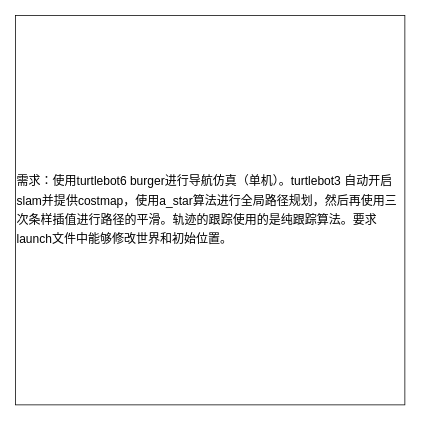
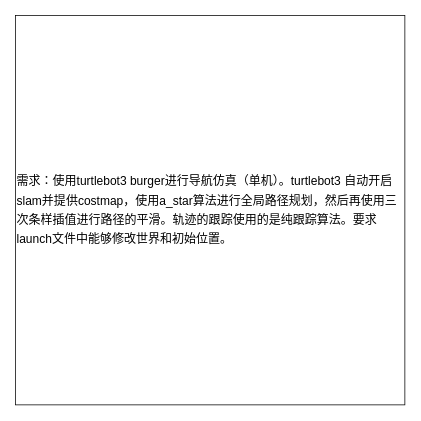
- <mxCell id="2" value="&lt;span style=&quot;font-size: 16px ; line-height: 160%&quot;&gt;需求：使用turtlebot6 burger进行导航仿真（单机）。turtlebot3 自动开启slam并提供costmap，使用a_star算法进行全局路径规划，然后再使用三次条样插值进行路径的平滑。轨迹的跟踪使用的是纯跟踪算法。要求launch文件中能够修改世界和初始位置。&lt;/span&gt;" style="whiteSpace=wrap;html=1;aspect=fixed;align=left;" vertex="1" parent="1"><mxGeometry x="20" y="20" width="519" height="519" as="geometry" /></mxCell>
+ <mxCell id="2" value="&lt;span style=&quot;font-size: 16px ; line-height: 160%&quot;&gt;需求：使用turtlebot3 burger进行导航仿真（单机）。turtlebot3 自动开启slam并提供costmap，使用a_star算法进行全局路径规划，然后再使用三次条样插值进行路径的平滑。轨迹的跟踪使用的是纯跟踪算法。要求launch文件中能够修改世界和初始位置。&lt;/span&gt;" style="whiteSpace=wrap;html=1;aspect=fixed;align=left;" vertex="1" parent="1"><mxGeometry x="20" y="20" width="519" height="519" as="geometry" /></mxCell>
